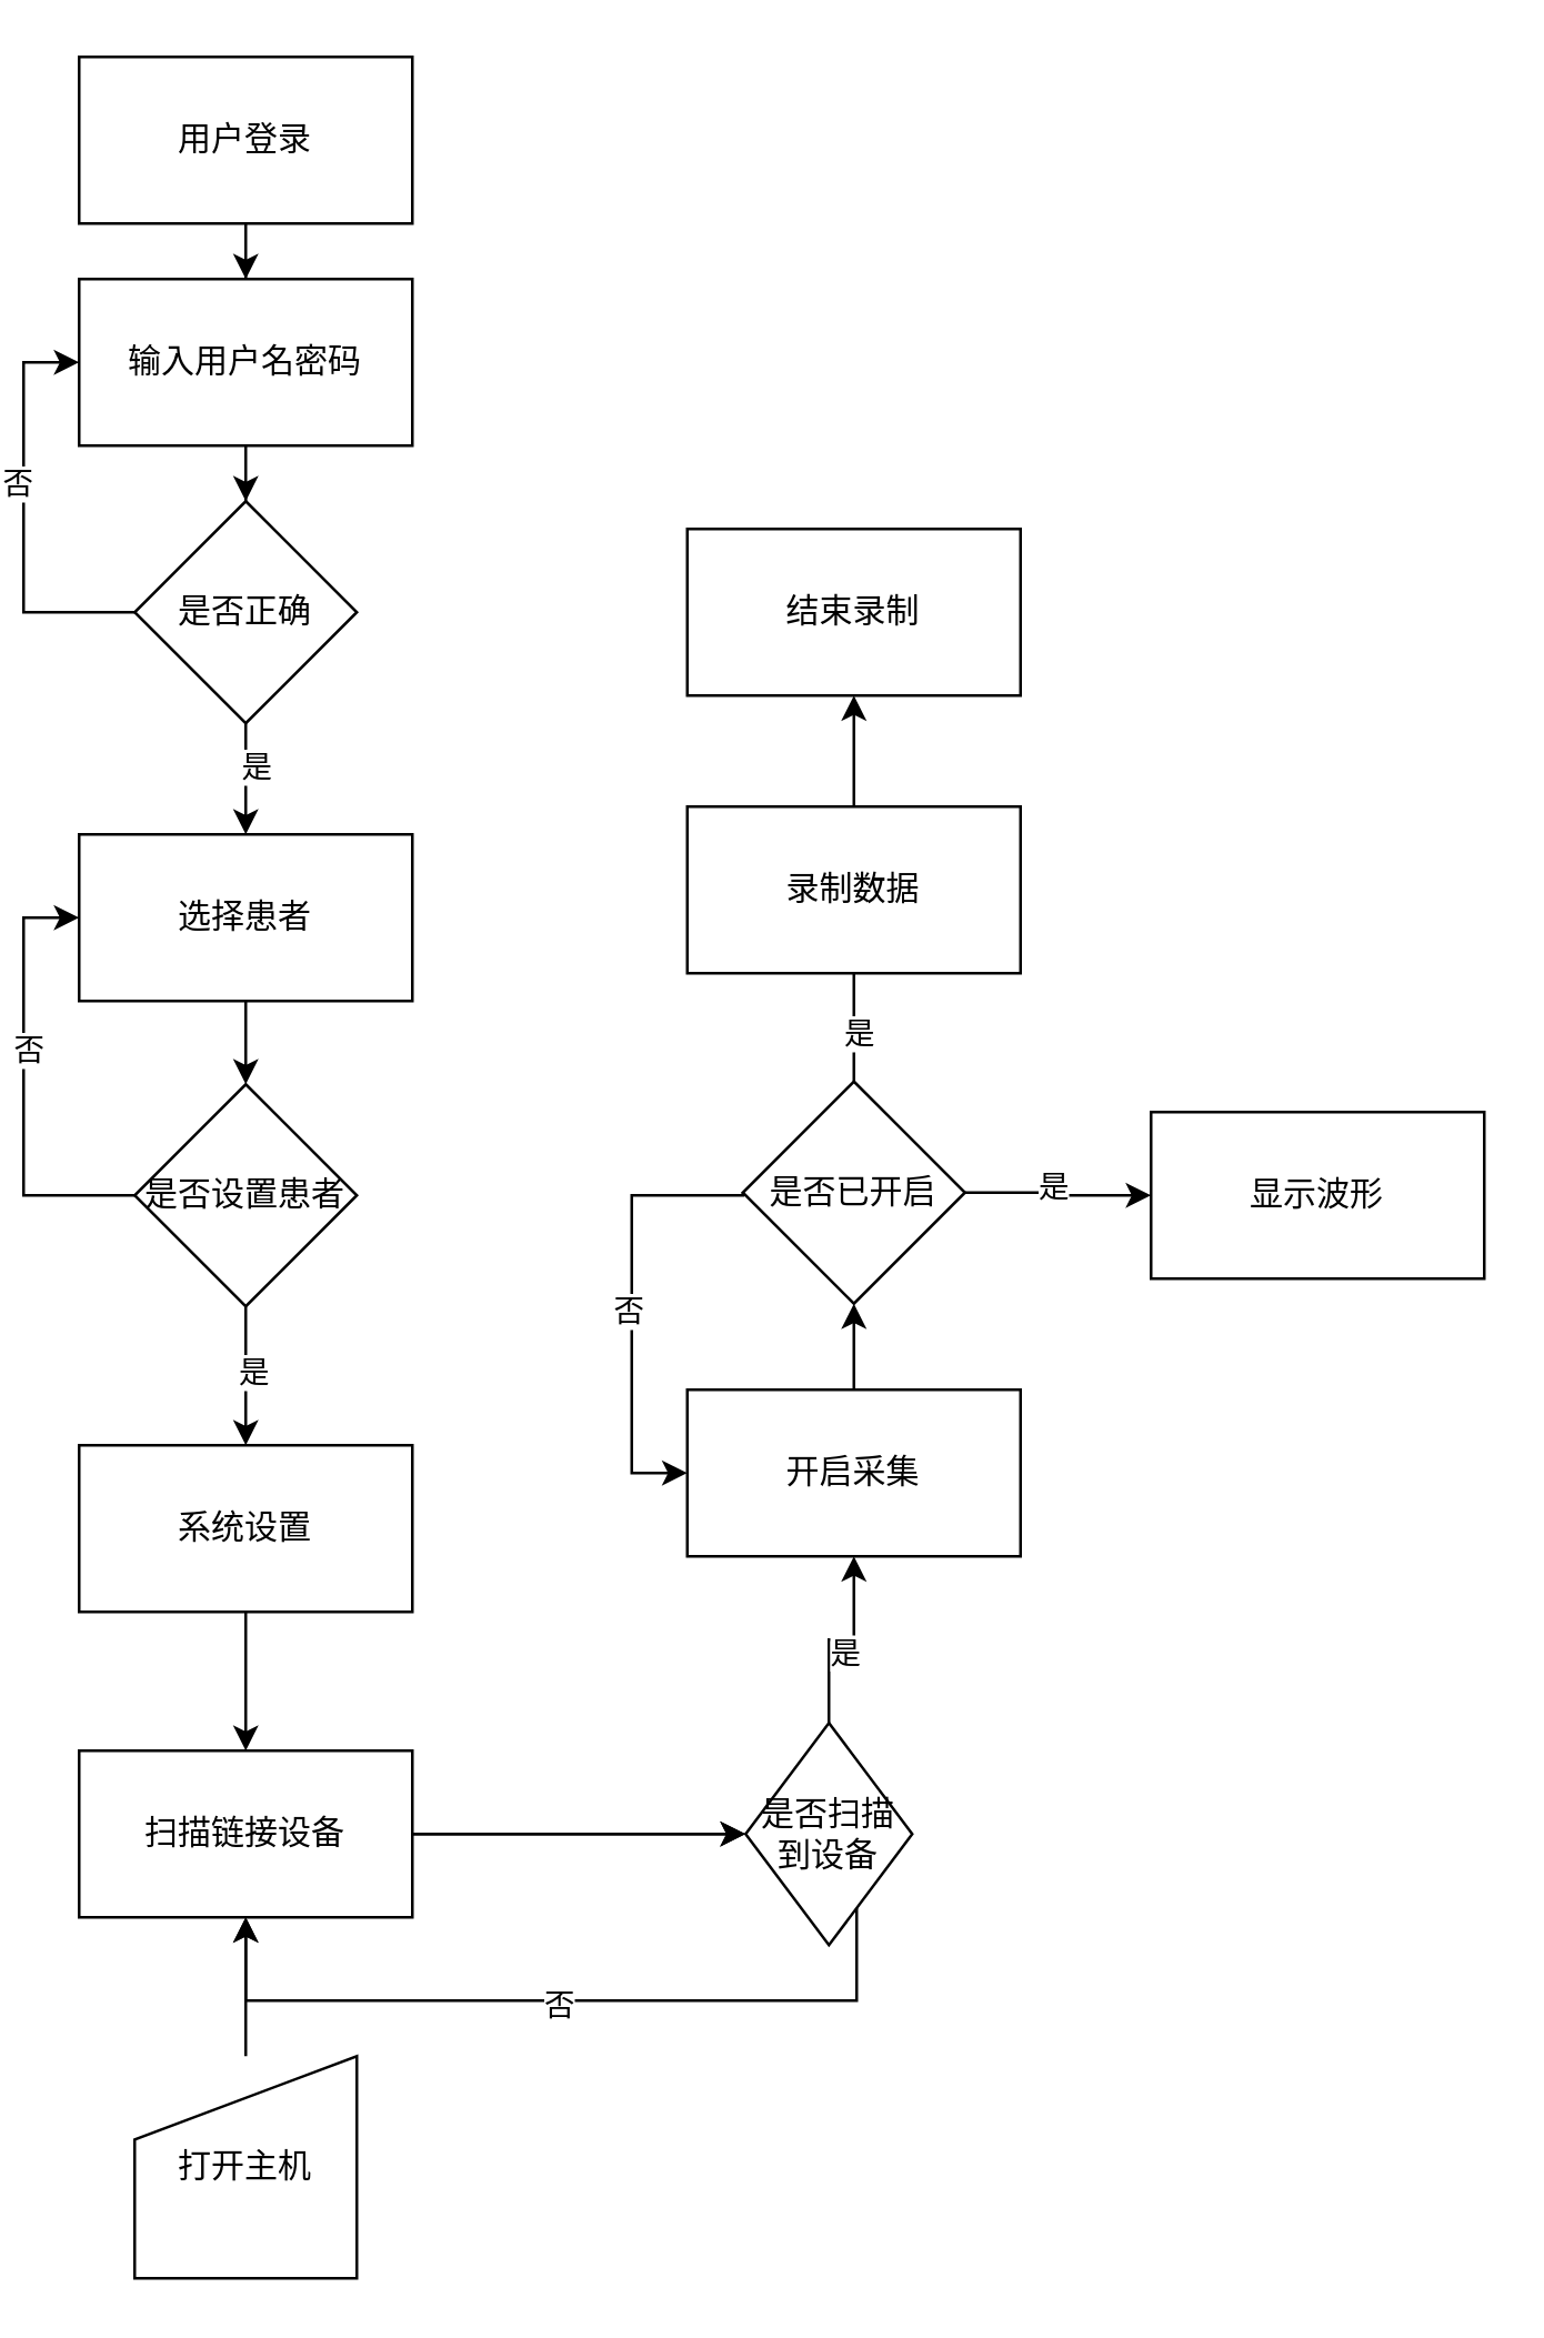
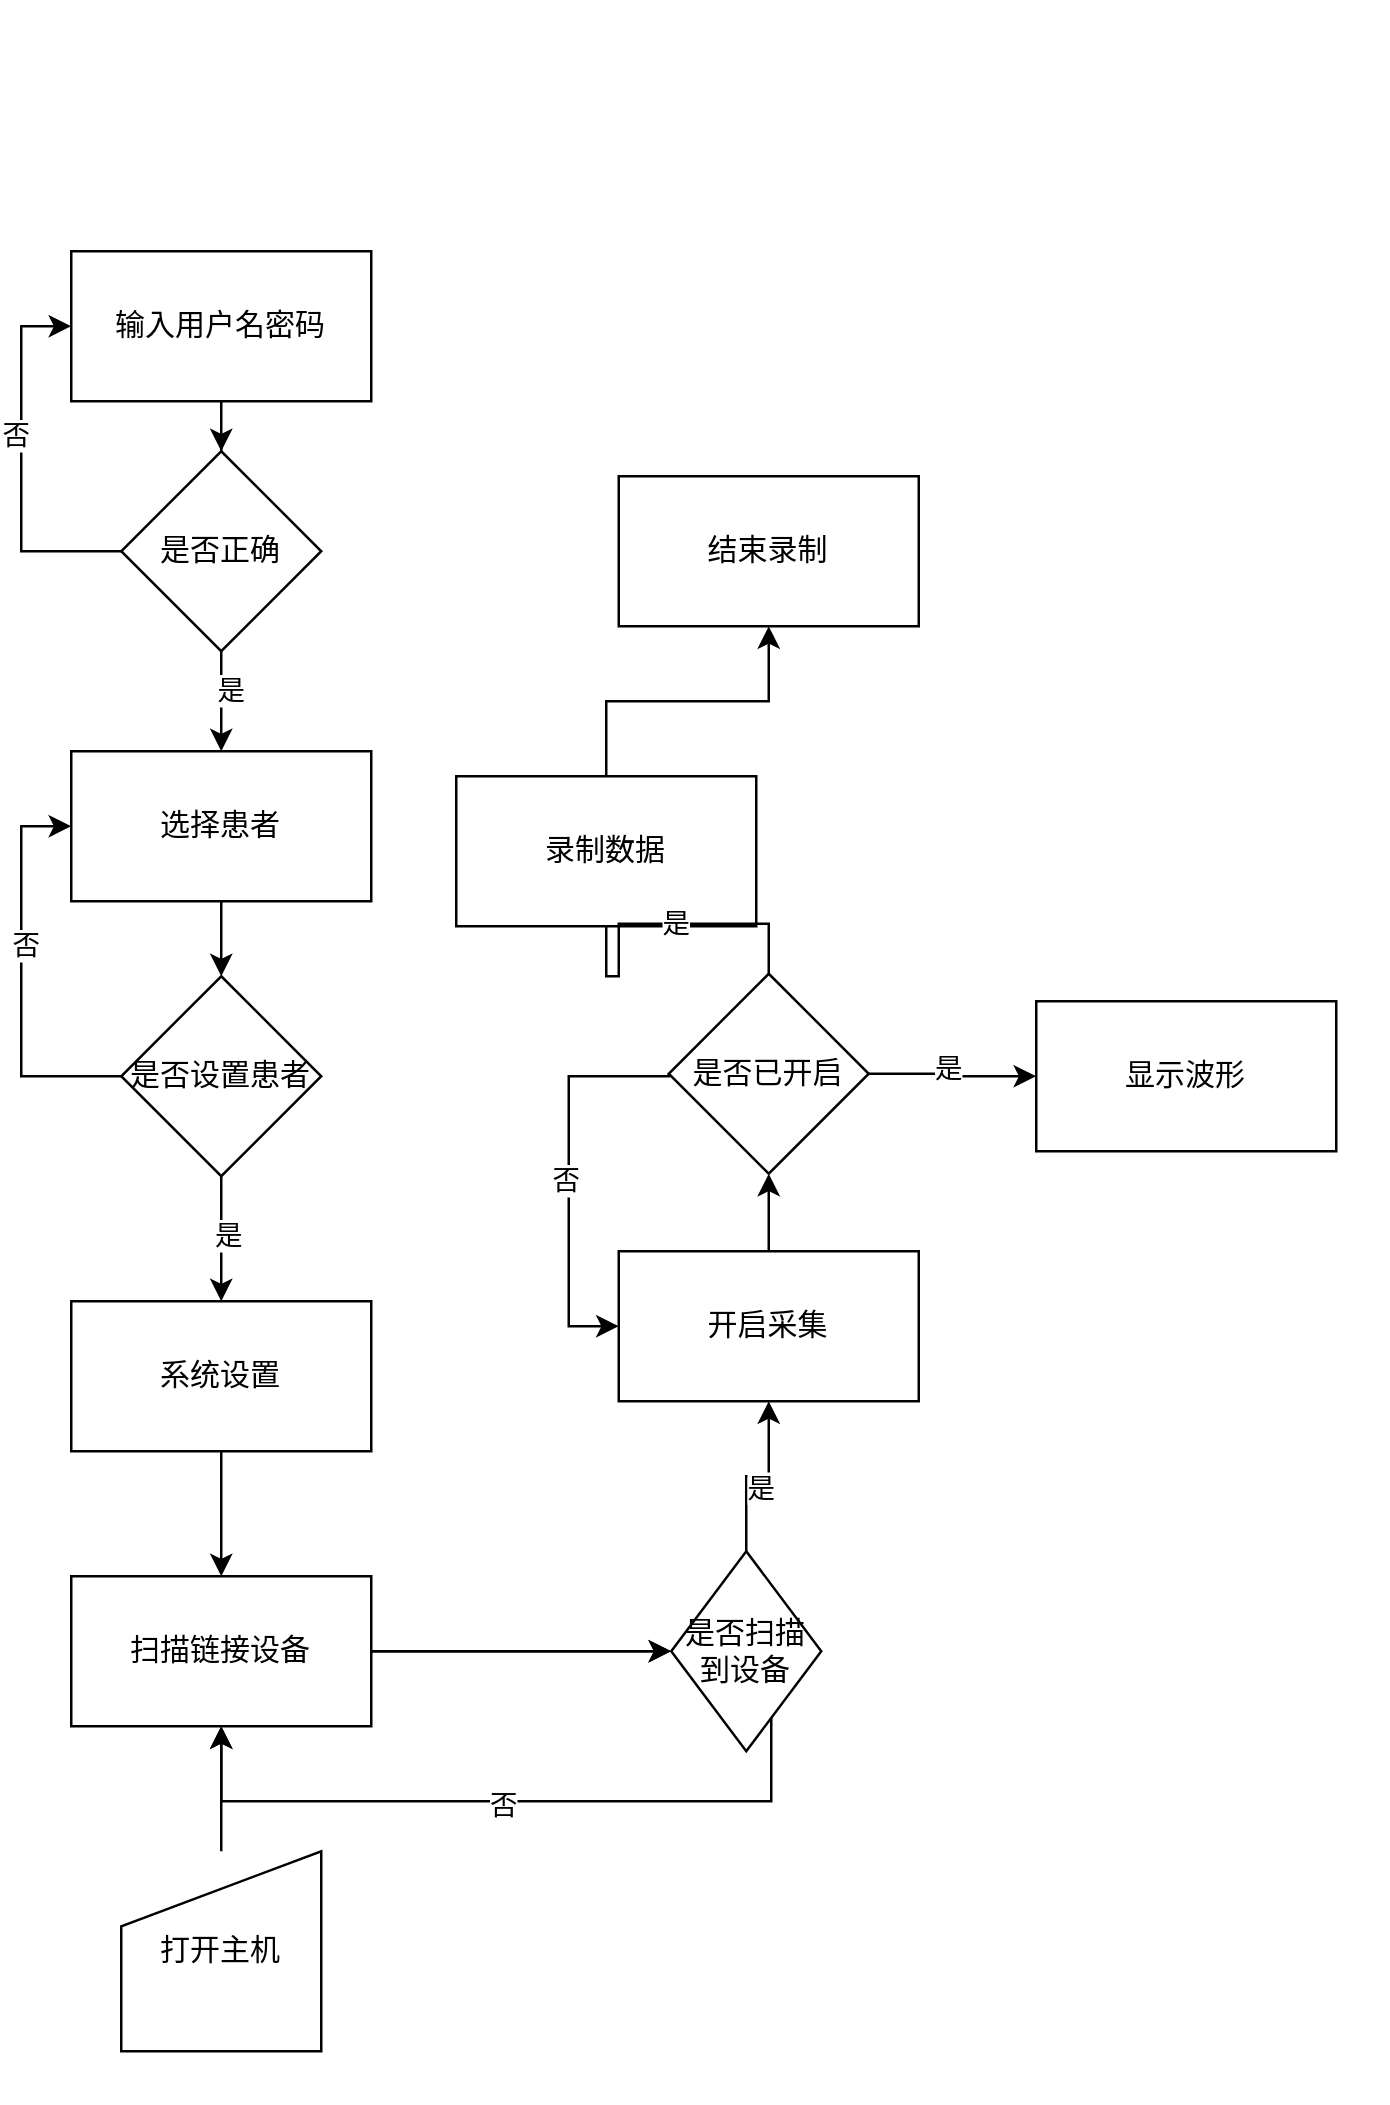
- <mxCell id="3" value="用户登录" style="rounded=0;whiteSpace=wrap;html=1;" vertex="1" parent="1"><mxGeometry x="20" y="20" width="120" height="60" as="geometry" /></mxCell>
- <mxCell id="2" value="" style="edgeStyle=orthogonalEdgeStyle;rounded=0;orthogonalLoop=1;jettySize=auto;html=1;" edge="1" parent="1" source="3" target="5"><mxGeometry relative="1" as="geometry" /></mxCell>
- <mxCell id="29" value="录制数据" style="whiteSpace=wrap;html=1;rounded=0;" vertex="1" parent="1"><mxGeometry x="239" y="290" width="120" height="60" as="geometry" /></mxCell>
+ <mxCell id="29" value="录制数据" style="whiteSpace=wrap;html=1;rounded=0;" vertex="1" parent="1"><mxGeometry x="174" y="310" width="120" height="60" as="geometry" /></mxCell>
